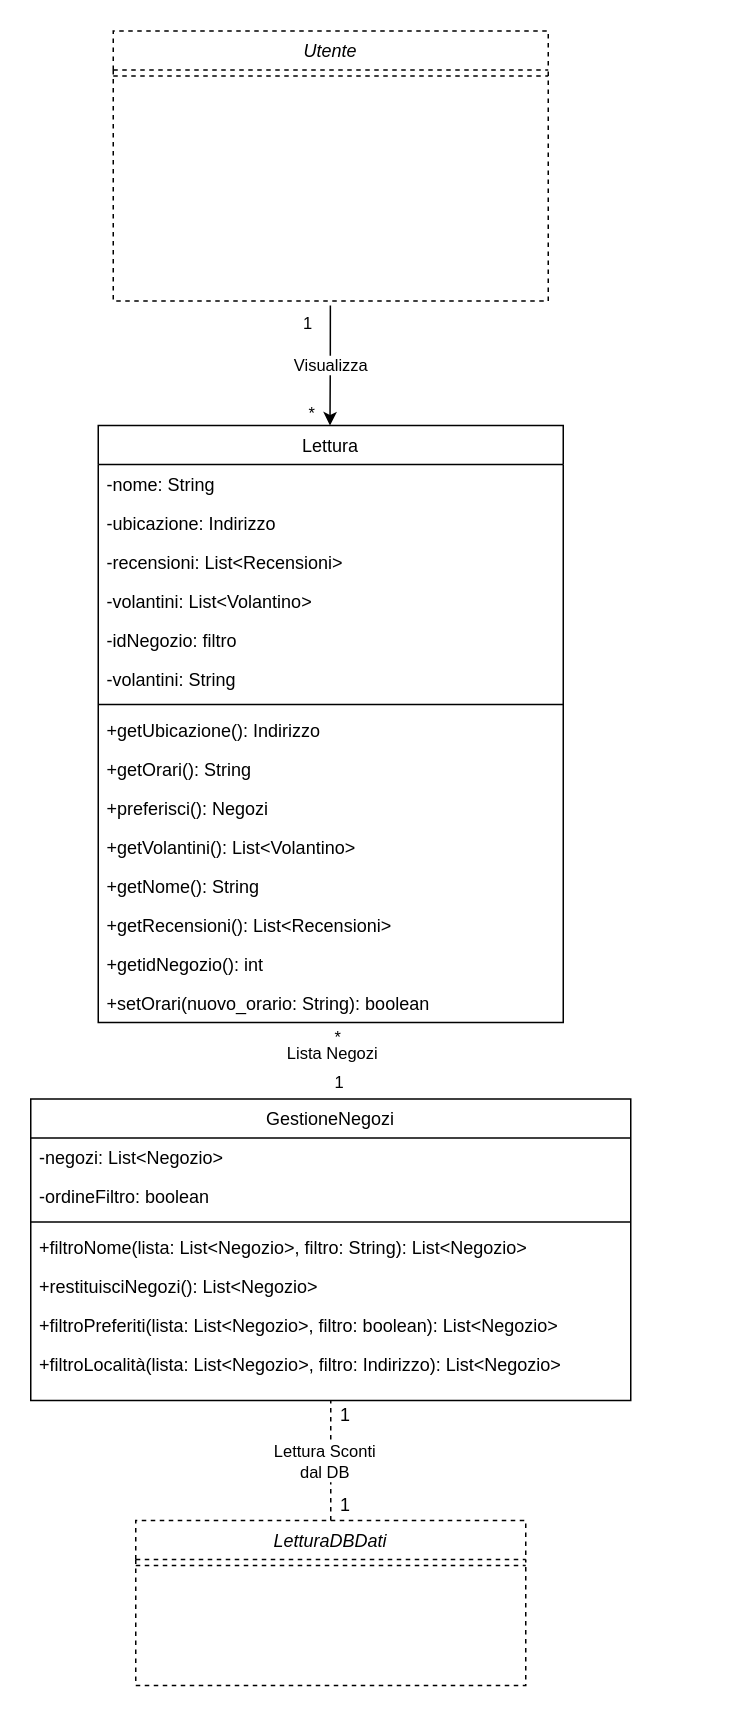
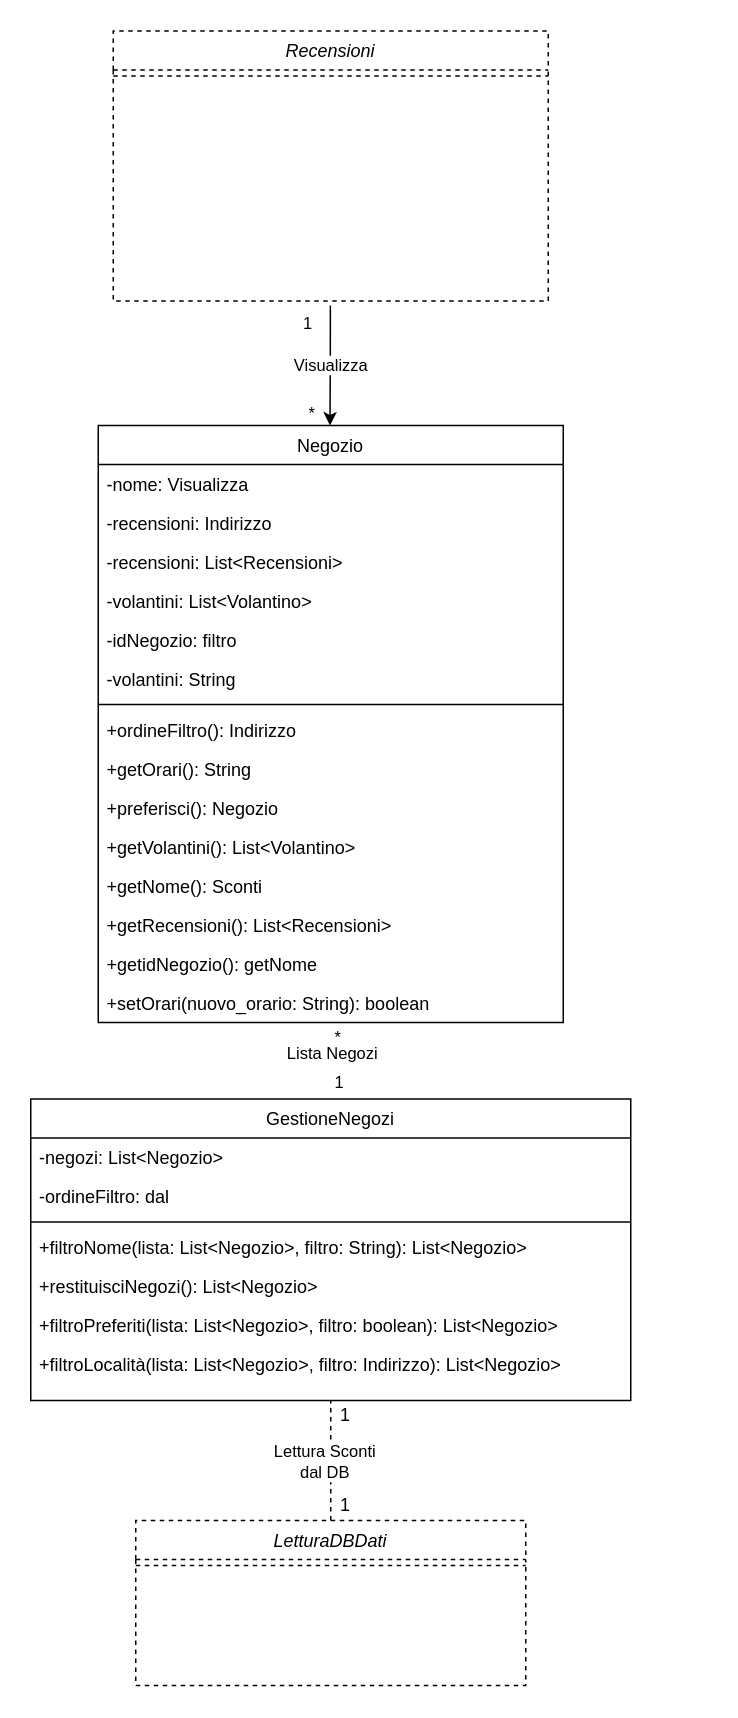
- <mxCell id="26" value="Utente" style="swimlane;fontStyle=2;align=center;verticalAlign=top;childLayout=stackLayout;horizontal=1;startSize=26;horizontalStack=0;resizeParent=1;resizeLast=0;collapsible=1;marginBottom=0;rounded=0;shadow=0;strokeWidth=1;dashed=1;" parent="1" vertex="1"><mxGeometry x="75" y="20" width="290" height="180" as="geometry"><mxRectangle x="960" y="120" width="160" height="26" as="alternateBounds" /></mxGeometry></mxCell>
+ <mxCell id="26" value="Recensioni" style="swimlane;fontStyle=2;align=center;verticalAlign=top;childLayout=stackLayout;horizontal=1;startSize=26;horizontalStack=0;resizeParent=1;resizeLast=0;collapsible=1;marginBottom=0;rounded=0;shadow=0;strokeWidth=1;dashed=1;" parent="1" vertex="1"><mxGeometry x="75" y="20" width="290" height="180" as="geometry"><mxRectangle x="960" y="120" width="160" height="26" as="alternateBounds" /></mxGeometry></mxCell>
- <mxCell id="2" value="Lettura" style="swimlane;fontStyle=0;align=center;verticalAlign=top;childLayout=stackLayout;horizontal=1;startSize=26;horizontalStack=0;resizeParent=1;resizeLast=0;collapsible=1;marginBottom=0;rounded=0;shadow=0;strokeWidth=1;" parent="1" vertex="1"><mxGeometry x="65" y="283" width="310" height="398" as="geometry"><mxRectangle x="-1070" y="-380" width="170" height="26" as="alternateBounds" /></mxGeometry></mxCell>
+ <mxCell id="2" value="Negozio" style="swimlane;fontStyle=0;align=center;verticalAlign=top;childLayout=stackLayout;horizontal=1;startSize=26;horizontalStack=0;resizeParent=1;resizeLast=0;collapsible=1;marginBottom=0;rounded=0;shadow=0;strokeWidth=1;" parent="1" vertex="1"><mxGeometry x="65" y="283" width="310" height="398" as="geometry"><mxRectangle x="-1070" y="-380" width="170" height="26" as="alternateBounds" /></mxGeometry></mxCell>
- <mxCell id="3" value="-nome: String" style="text;align=left;verticalAlign=top;spacingLeft=4;spacingRight=4;overflow=hidden;rotatable=0;points=[[0,0.5],[1,0.5]];portConstraint=eastwest;" parent="2" vertex="1"><mxGeometry y="26" width="310" height="26" as="geometry" /></mxCell>
+ <mxCell id="3" value="-nome: Visualizza" style="text;align=left;verticalAlign=top;spacingLeft=4;spacingRight=4;overflow=hidden;rotatable=0;points=[[0,0.5],[1,0.5]];portConstraint=eastwest;" parent="2" vertex="1"><mxGeometry y="26" width="310" height="26" as="geometry" /></mxCell>
- <mxCell id="4" value="-ubicazione: Indirizzo" style="text;align=left;verticalAlign=top;spacingLeft=4;spacingRight=4;overflow=hidden;rotatable=0;points=[[0,0.5],[1,0.5]];portConstraint=eastwest;" parent="2" vertex="1"><mxGeometry y="52" width="310" height="26" as="geometry" /></mxCell>
+ <mxCell id="4" value="-recensioni: Indirizzo" style="text;align=left;verticalAlign=top;spacingLeft=4;spacingRight=4;overflow=hidden;rotatable=0;points=[[0,0.5],[1,0.5]];portConstraint=eastwest;" parent="2" vertex="1"><mxGeometry y="52" width="310" height="26" as="geometry" /></mxCell>
- <mxCell id="10" value="+getUbicazione(): Indirizzo" style="text;align=left;verticalAlign=top;spacingLeft=4;spacingRight=4;overflow=hidden;rotatable=0;points=[[0,0.5],[1,0.5]];portConstraint=eastwest;" parent="2" vertex="1"><mxGeometry y="190" width="310" height="26" as="geometry" /></mxCell>
+ <mxCell id="10" value="+ordineFiltro(): Indirizzo" style="text;align=left;verticalAlign=top;spacingLeft=4;spacingRight=4;overflow=hidden;rotatable=0;points=[[0,0.5],[1,0.5]];portConstraint=eastwest;" parent="2" vertex="1"><mxGeometry y="190" width="310" height="26" as="geometry" /></mxCell>
- <mxCell id="12" value="+preferisci(): Negozi" style="text;align=left;verticalAlign=top;spacingLeft=4;spacingRight=4;overflow=hidden;rotatable=0;points=[[0,0.5],[1,0.5]];portConstraint=eastwest;" parent="2" vertex="1"><mxGeometry y="242" width="310" height="26" as="geometry" /></mxCell>
+ <mxCell id="12" value="+preferisci(): Negozio" style="text;align=left;verticalAlign=top;spacingLeft=4;spacingRight=4;overflow=hidden;rotatable=0;points=[[0,0.5],[1,0.5]];portConstraint=eastwest;" parent="2" vertex="1"><mxGeometry y="242" width="310" height="26" as="geometry" /></mxCell>
- <mxCell id="14" value="+getNome(): String" style="text;align=left;verticalAlign=top;spacingLeft=4;spacingRight=4;overflow=hidden;rotatable=0;points=[[0,0.5],[1,0.5]];portConstraint=eastwest;" vertex="1" parent="2"><mxGeometry y="294" width="310" height="26" as="geometry" /></mxCell>
+ <mxCell id="14" value="+getNome(): Sconti" style="text;align=left;verticalAlign=top;spacingLeft=4;spacingRight=4;overflow=hidden;rotatable=0;points=[[0,0.5],[1,0.5]];portConstraint=eastwest;" vertex="1" parent="2"><mxGeometry y="294" width="310" height="26" as="geometry" /></mxCell>
- <mxCell id="16" value="+getidNegozio(): int" style="text;align=left;verticalAlign=top;spacingLeft=4;spacingRight=4;overflow=hidden;rotatable=0;points=[[0,0.5],[1,0.5]];portConstraint=eastwest;" vertex="1" parent="2"><mxGeometry y="346" width="310" height="26" as="geometry" /></mxCell>
+ <mxCell id="16" value="+getidNegozio(): getNome" style="text;align=left;verticalAlign=top;spacingLeft=4;spacingRight=4;overflow=hidden;rotatable=0;points=[[0,0.5],[1,0.5]];portConstraint=eastwest;" vertex="1" parent="2"><mxGeometry y="346" width="310" height="26" as="geometry" /></mxCell>
- <mxCell id="20" value="-ordineFiltro: boolean" style="text;align=left;verticalAlign=top;spacingLeft=4;spacingRight=4;overflow=hidden;rotatable=0;points=[[0,0.5],[1,0.5]];portConstraint=eastwest;" parent="18" vertex="1"><mxGeometry y="52" width="400" height="26" as="geometry" /></mxCell>
+ <mxCell id="20" value="-ordineFiltro: dal" style="text;align=left;verticalAlign=top;spacingLeft=4;spacingRight=4;overflow=hidden;rotatable=0;points=[[0,0.5],[1,0.5]];portConstraint=eastwest;" parent="18" vertex="1"><mxGeometry y="52" width="400" height="26" as="geometry" /></mxCell>
